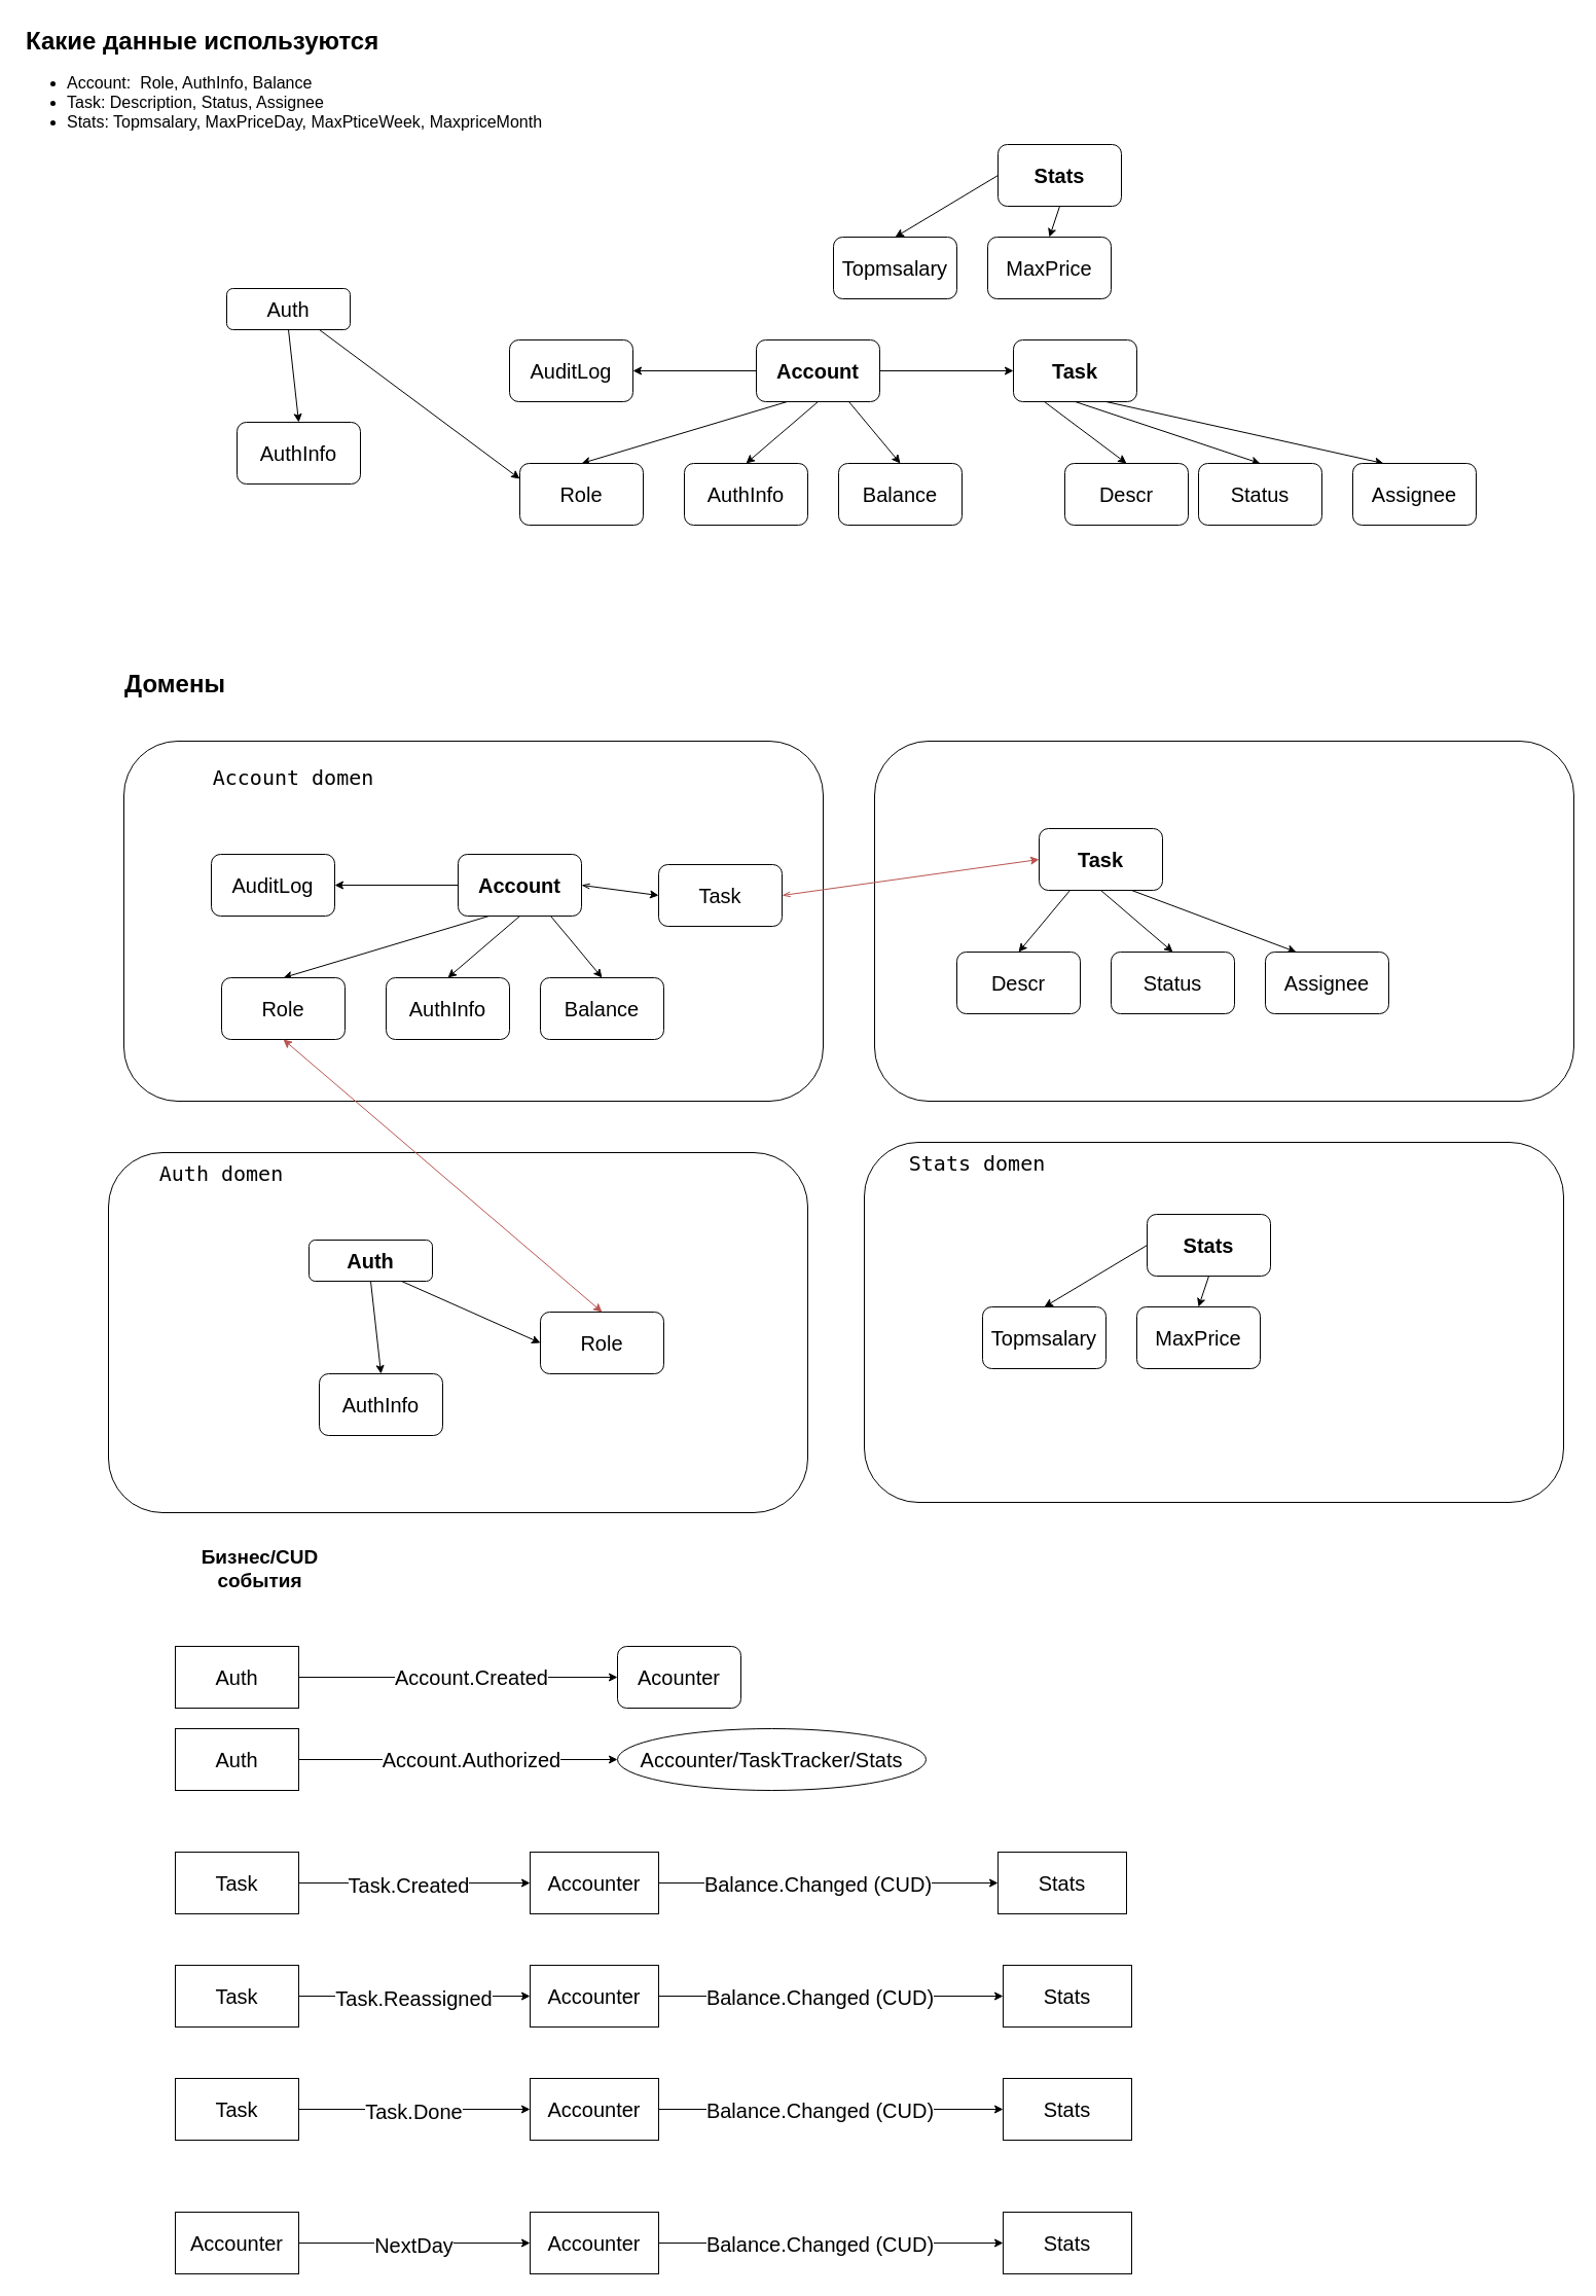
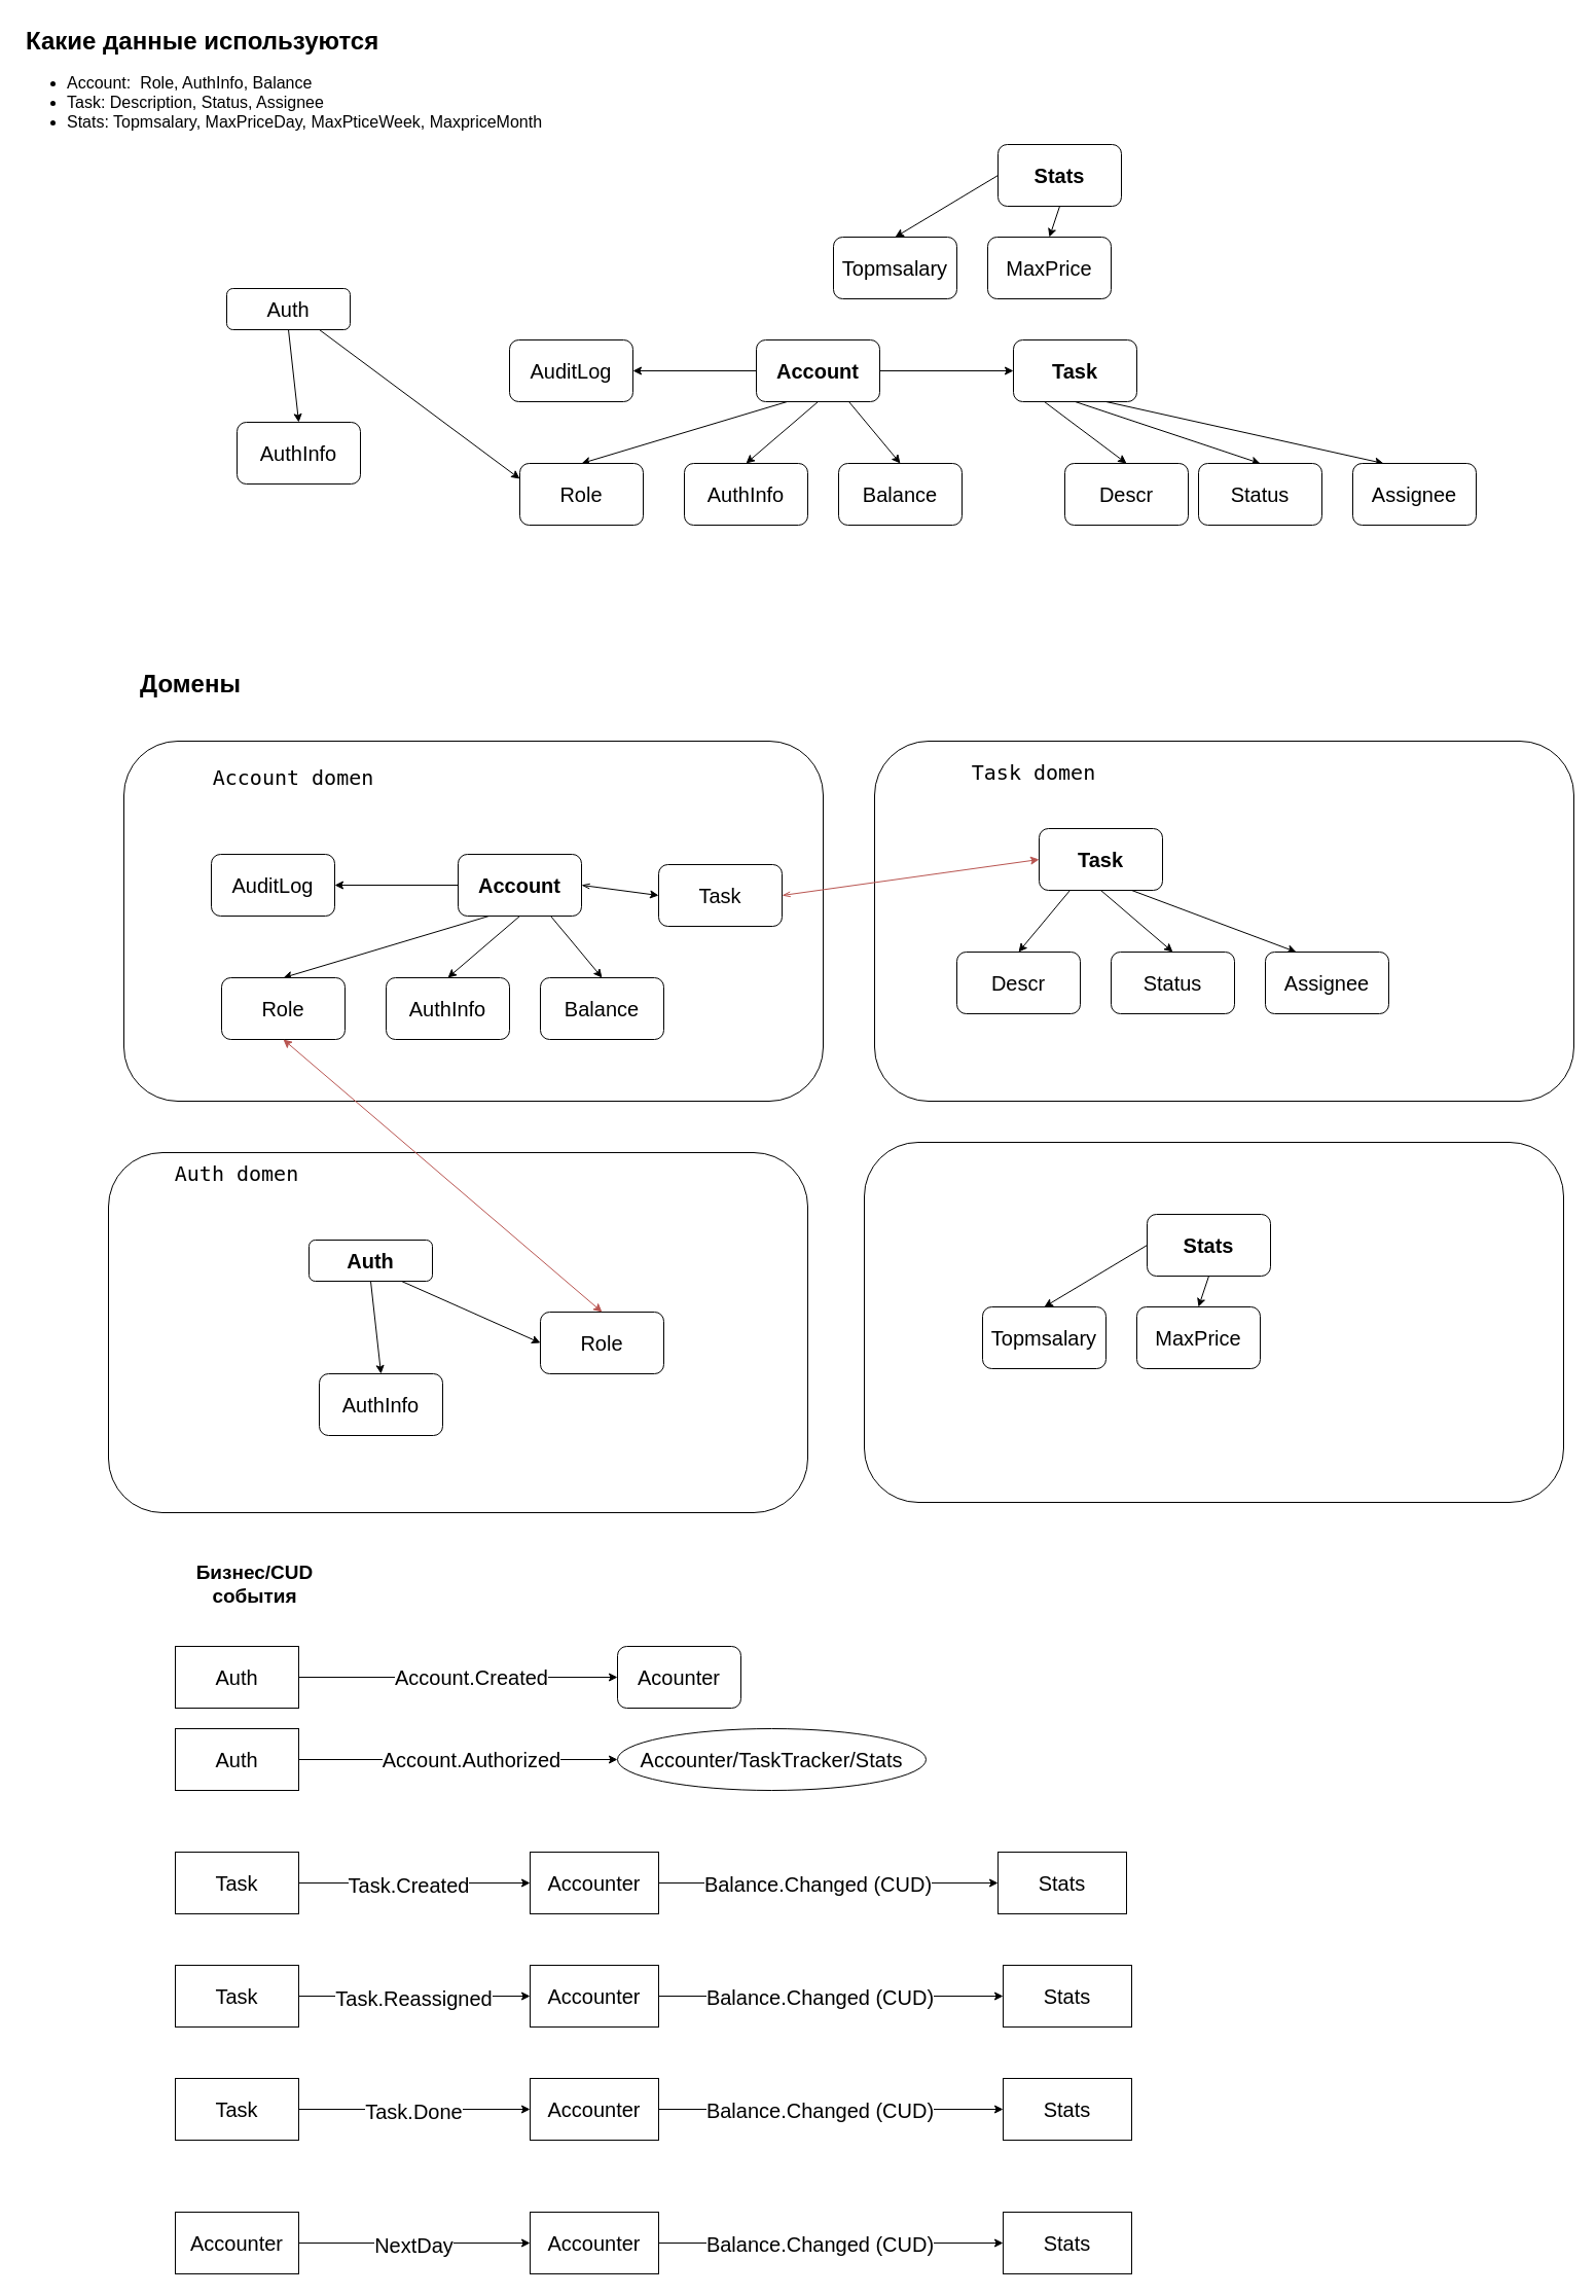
- <mxCell id="28" value="&lt;font size=&quot;1&quot; style=&quot;&quot;&gt;&lt;b style=&quot;font-size: 24px;&quot;&gt;Домены&lt;/b&gt;&lt;/font&gt;" style="text;html=1;strokeColor=none;fillColor=none;align=center;verticalAlign=middle;whiteSpace=wrap;rounded=0;fontSize=12;fontFamily=Helvetica;fontColor=default;" vertex="1" parent="1"><mxGeometry x="110" y="640" width="120" height="50" as="geometry" /></mxCell>
+ <mxCell id="28" value="&lt;font size=&quot;1&quot; style=&quot;&quot;&gt;&lt;b style=&quot;font-size: 24px;&quot;&gt;Домены&lt;/b&gt;&lt;/font&gt;" style="text;html=1;strokeColor=none;fillColor=none;align=center;verticalAlign=middle;whiteSpace=wrap;rounded=0;fontSize=12;fontFamily=Helvetica;fontColor=default;" vertex="1" parent="1"><mxGeometry x="125" y="640" width="120" height="50" as="geometry" /></mxCell>
+ <mxCell id="44" value="&lt;pre&gt;&lt;font style=&quot;font-size: 20px;&quot;&gt;Task domen&lt;/font&gt;&lt;/pre&gt;" style="text;html=1;strokeColor=none;fillColor=none;align=center;verticalAlign=middle;whiteSpace=wrap;rounded=0;fontSize=12;fontFamily=Helvetica;fontColor=default;" vertex="1" parent="1"><mxGeometry x="910" y="740" width="190" height="20" as="geometry" /></mxCell>
- <mxCell id="52" value="&lt;pre&gt;&lt;font style=&quot;font-size: 20px;&quot;&gt;Stats domen&lt;/font&gt;&lt;/pre&gt;" style="text;html=1;strokeColor=none;fillColor=none;align=center;verticalAlign=middle;whiteSpace=wrap;rounded=0;fontSize=12;fontFamily=Helvetica;fontColor=default;" vertex="1" parent="1"><mxGeometry x="855" y="1120" width="190" height="20" as="geometry" /></mxCell>
- <mxCell id="54" value="&lt;pre&gt;&lt;font style=&quot;font-size: 20px;&quot;&gt;Auth domen&lt;/font&gt;&lt;/pre&gt;" style="text;html=1;strokeColor=none;fillColor=none;align=center;verticalAlign=middle;whiteSpace=wrap;rounded=0;fontSize=12;fontFamily=Helvetica;fontColor=default;" vertex="1" parent="1"><mxGeometry x="120" y="1130" width="190" height="20" as="geometry" /></mxCell>
+ <mxCell id="54" value="&lt;pre&gt;&lt;font style=&quot;font-size: 20px;&quot;&gt;Auth domen&lt;/font&gt;&lt;/pre&gt;" style="text;html=1;strokeColor=none;fillColor=none;align=center;verticalAlign=middle;whiteSpace=wrap;rounded=0;fontSize=12;fontFamily=Helvetica;fontColor=default;" vertex="1" parent="1"><mxGeometry x="135" y="1130" width="190" height="20" as="geometry" /></mxCell>
- <mxCell id="68" value="&lt;b&gt;Бизнес/CUD события&lt;/b&gt;" style="text;html=1;strokeColor=none;fillColor=none;align=center;verticalAlign=middle;whiteSpace=wrap;rounded=0;fontSize=19;fontFamily=Helvetica;fontColor=default;" vertex="1" parent="1"><mxGeometry x="160" y="1495" width="185" height="60" as="geometry" /></mxCell>
+ <mxCell id="68" value="&lt;b&gt;Бизнес/CUD события&lt;/b&gt;" style="text;html=1;strokeColor=none;fillColor=none;align=center;verticalAlign=middle;whiteSpace=wrap;rounded=0;fontSize=19;fontFamily=Helvetica;fontColor=default;" vertex="1" parent="1"><mxGeometry x="155" y="1510" width="185" height="60" as="geometry" /></mxCell>
